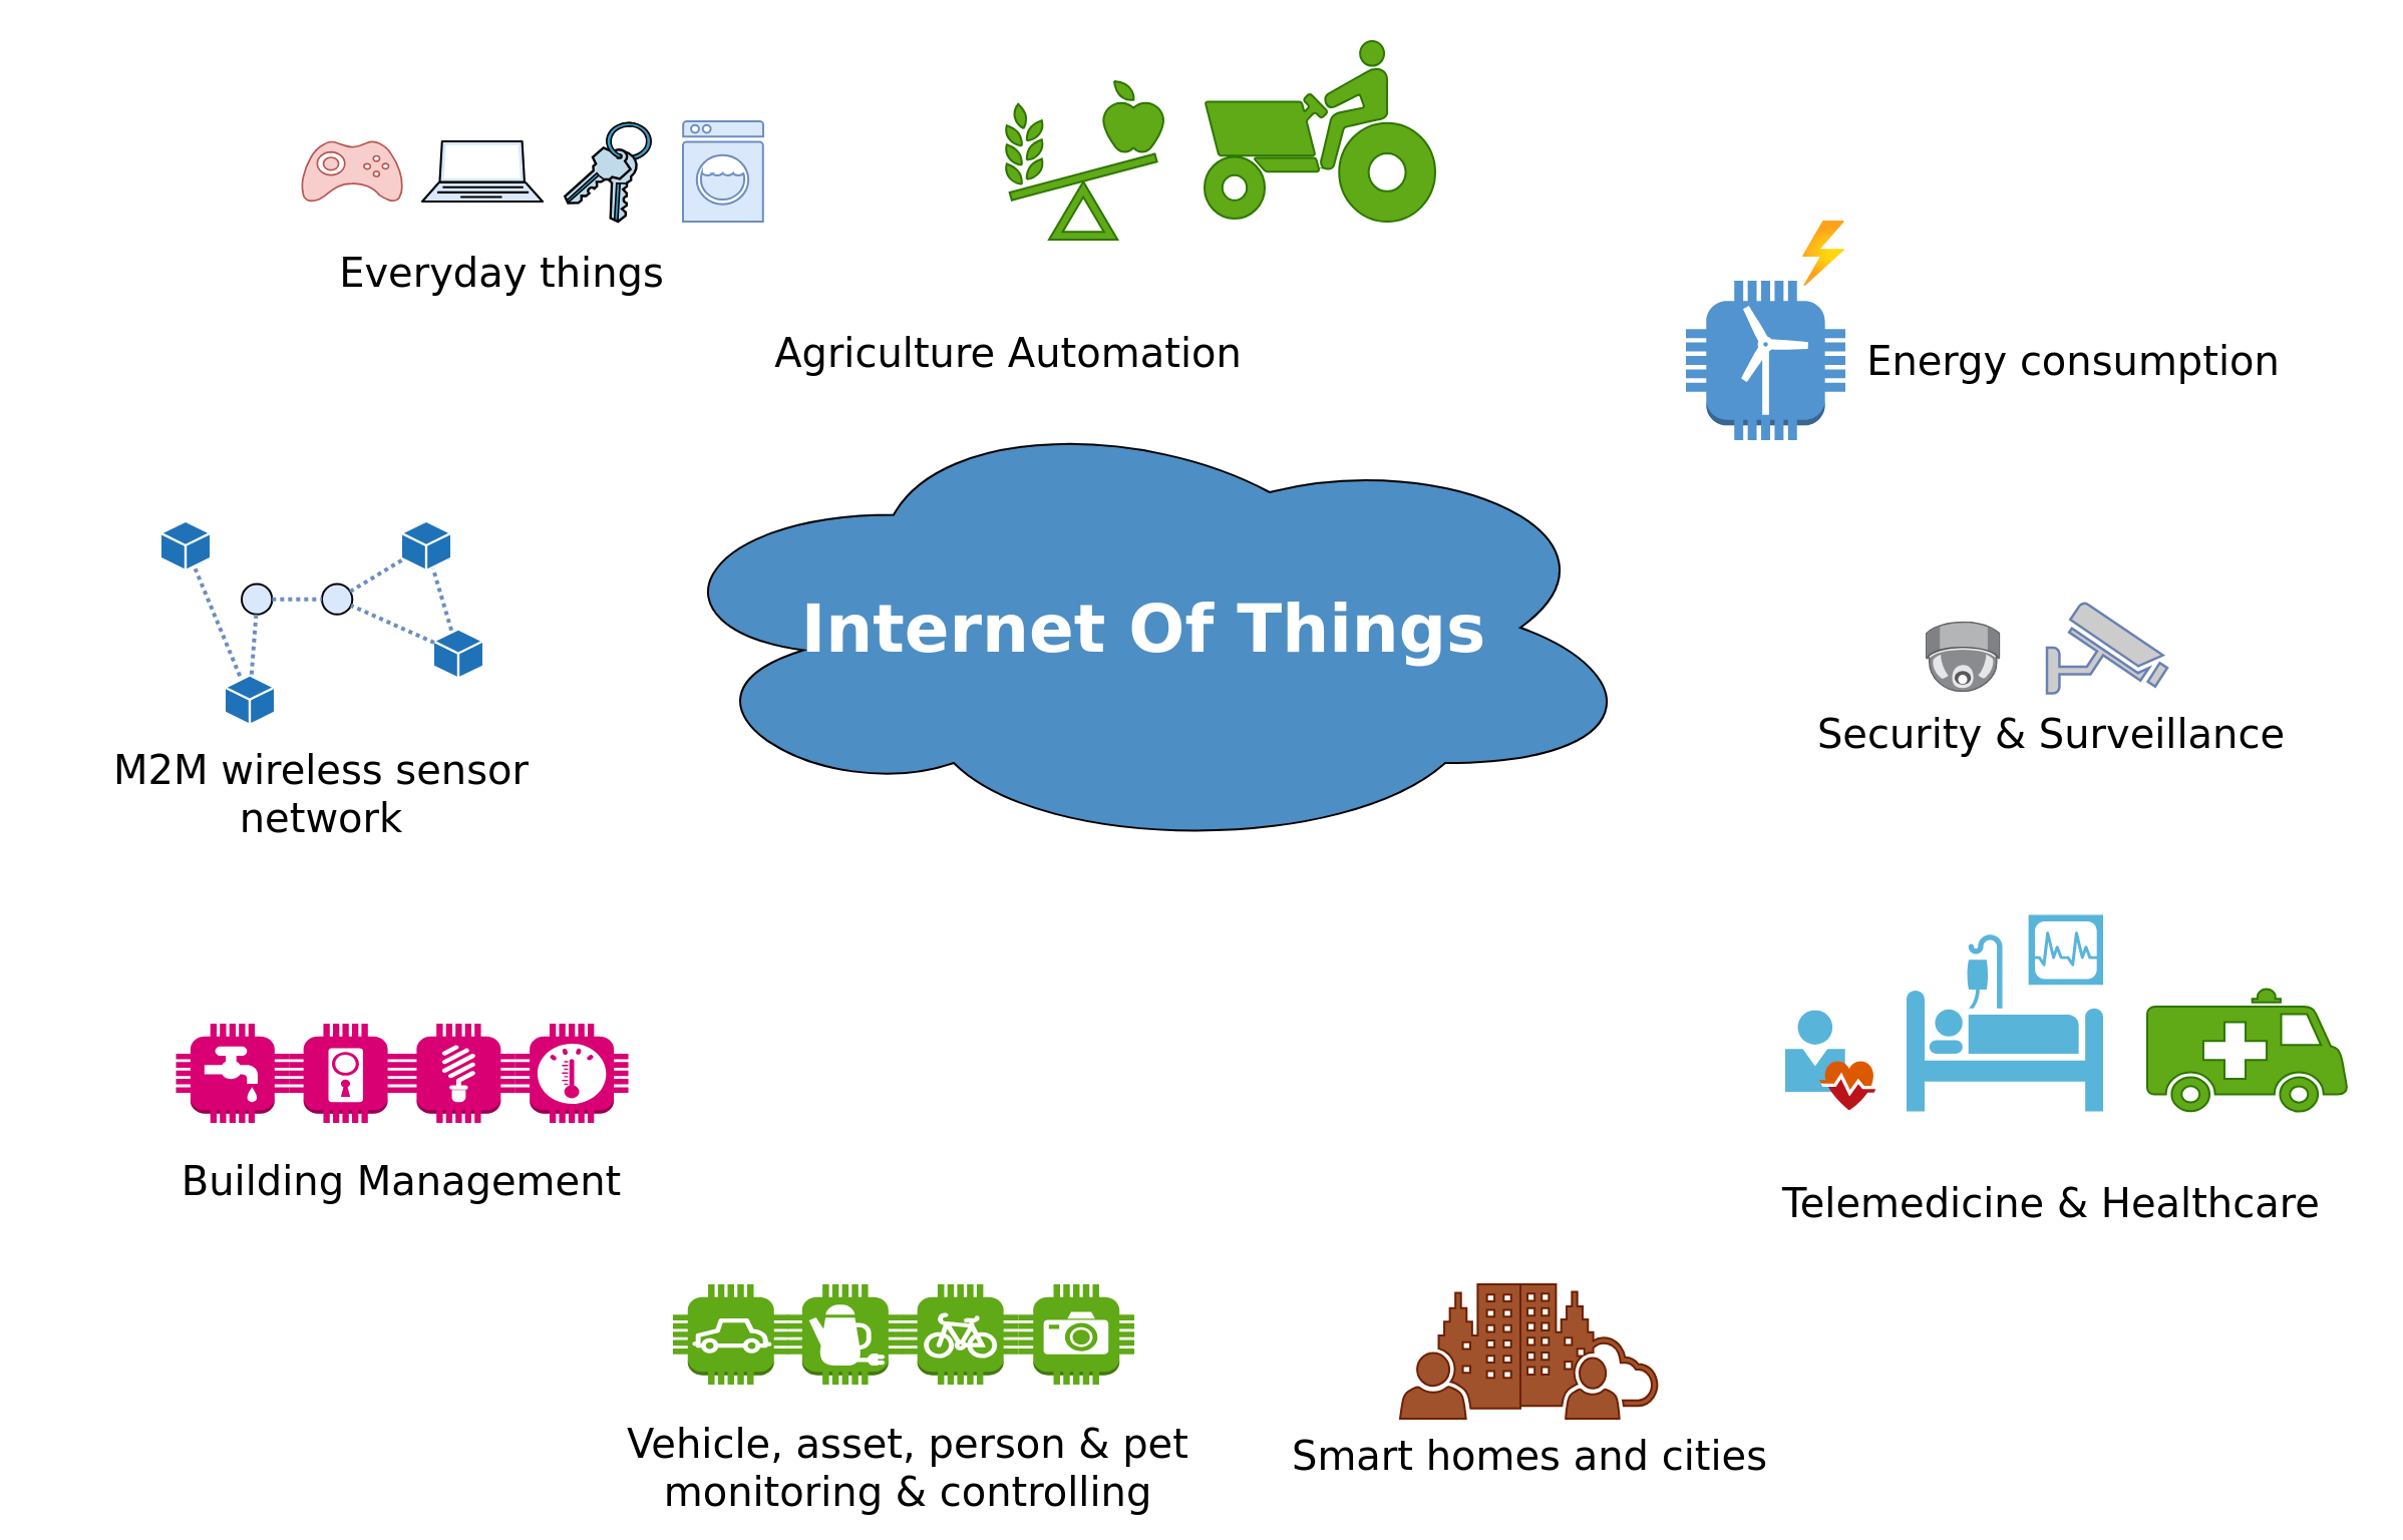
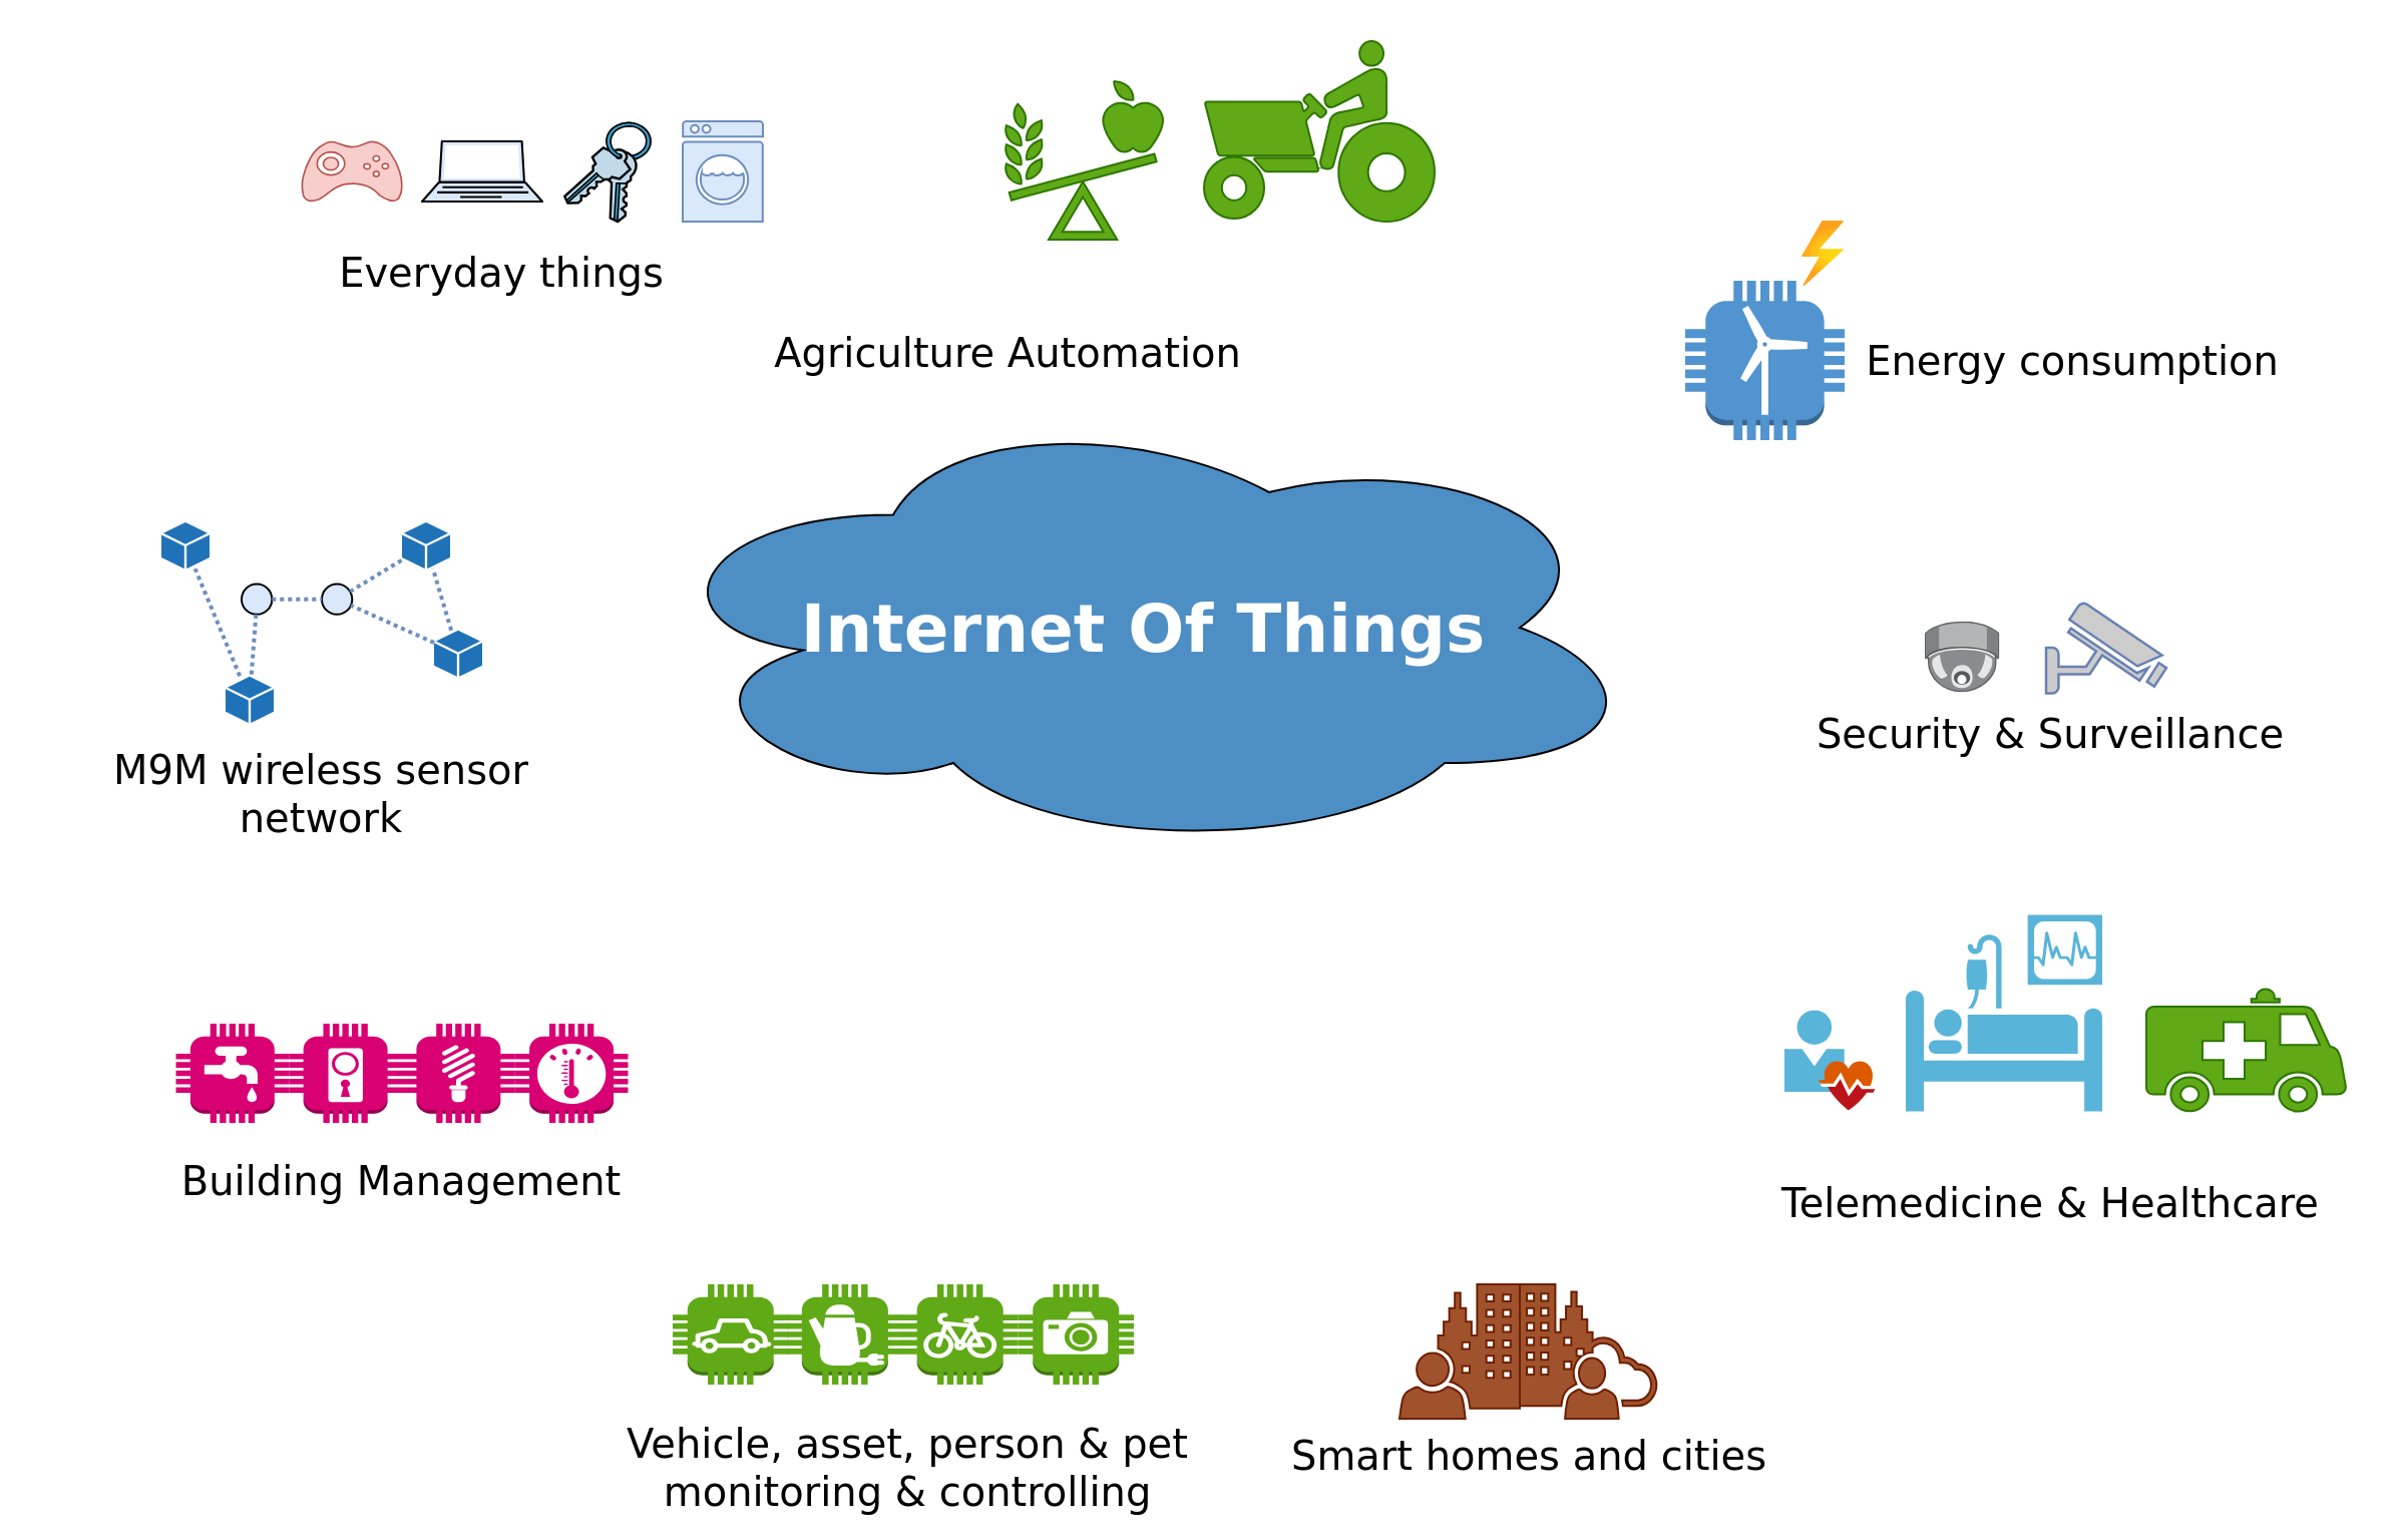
- <mxCell id="29" value="M2M wireless sensor network" style="text;html=1;strokeColor=none;fillColor=none;align=center;verticalAlign=middle;whiteSpace=wrap;rounded=0;fontFamily=Dejavu Sans;fontSize=20;fontColor=none;" vertex="1" parent="15"><mxGeometry y="120" width="280" height="30" as="geometry" /></mxCell>
+ <mxCell id="29" value="M9M wireless sensor network" style="text;html=1;strokeColor=none;fillColor=none;align=center;verticalAlign=middle;whiteSpace=wrap;rounded=0;fontFamily=Dejavu Sans;fontSize=20;fontColor=none;" vertex="1" parent="15"><mxGeometry y="120" width="280" height="30" as="geometry" /></mxCell>
